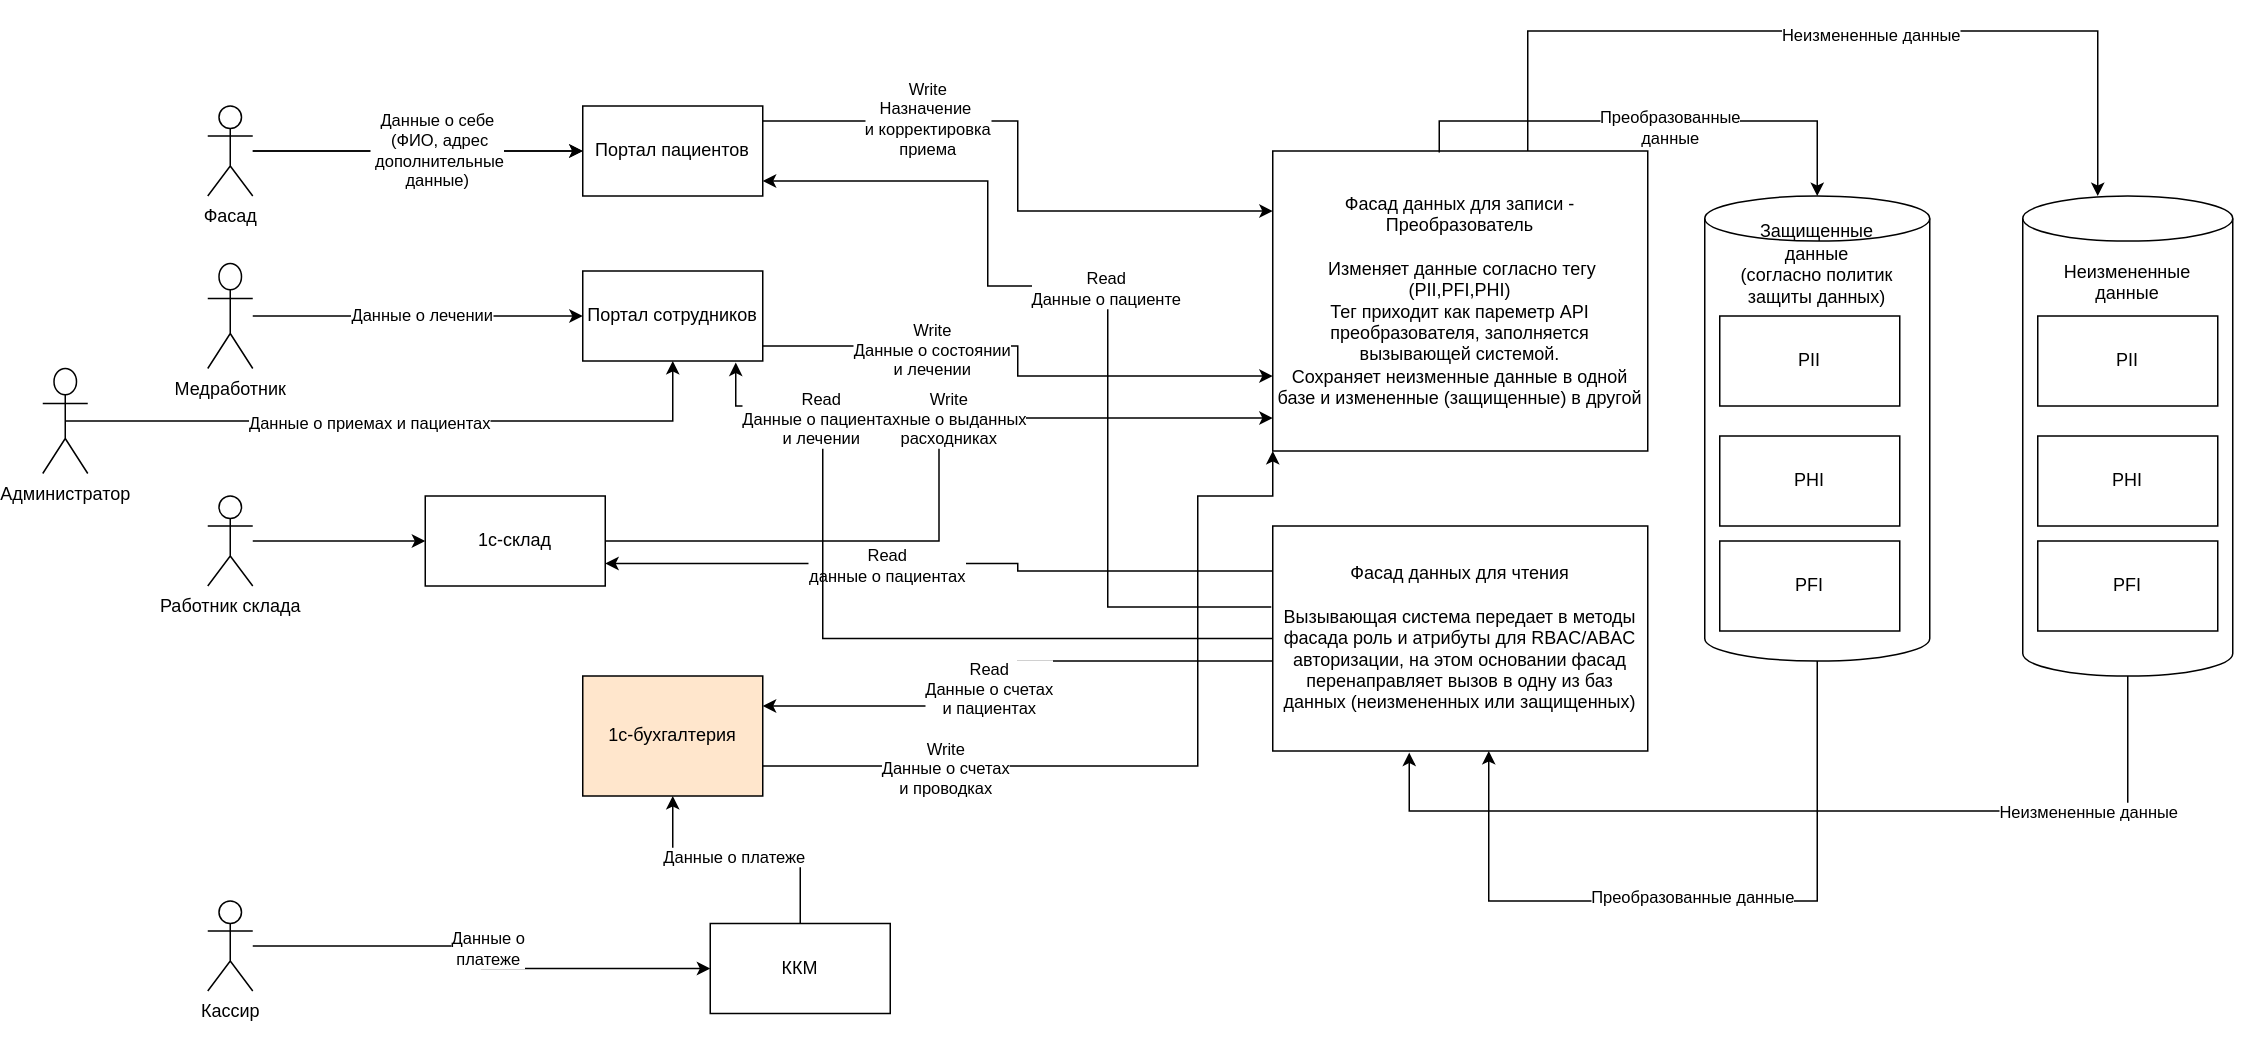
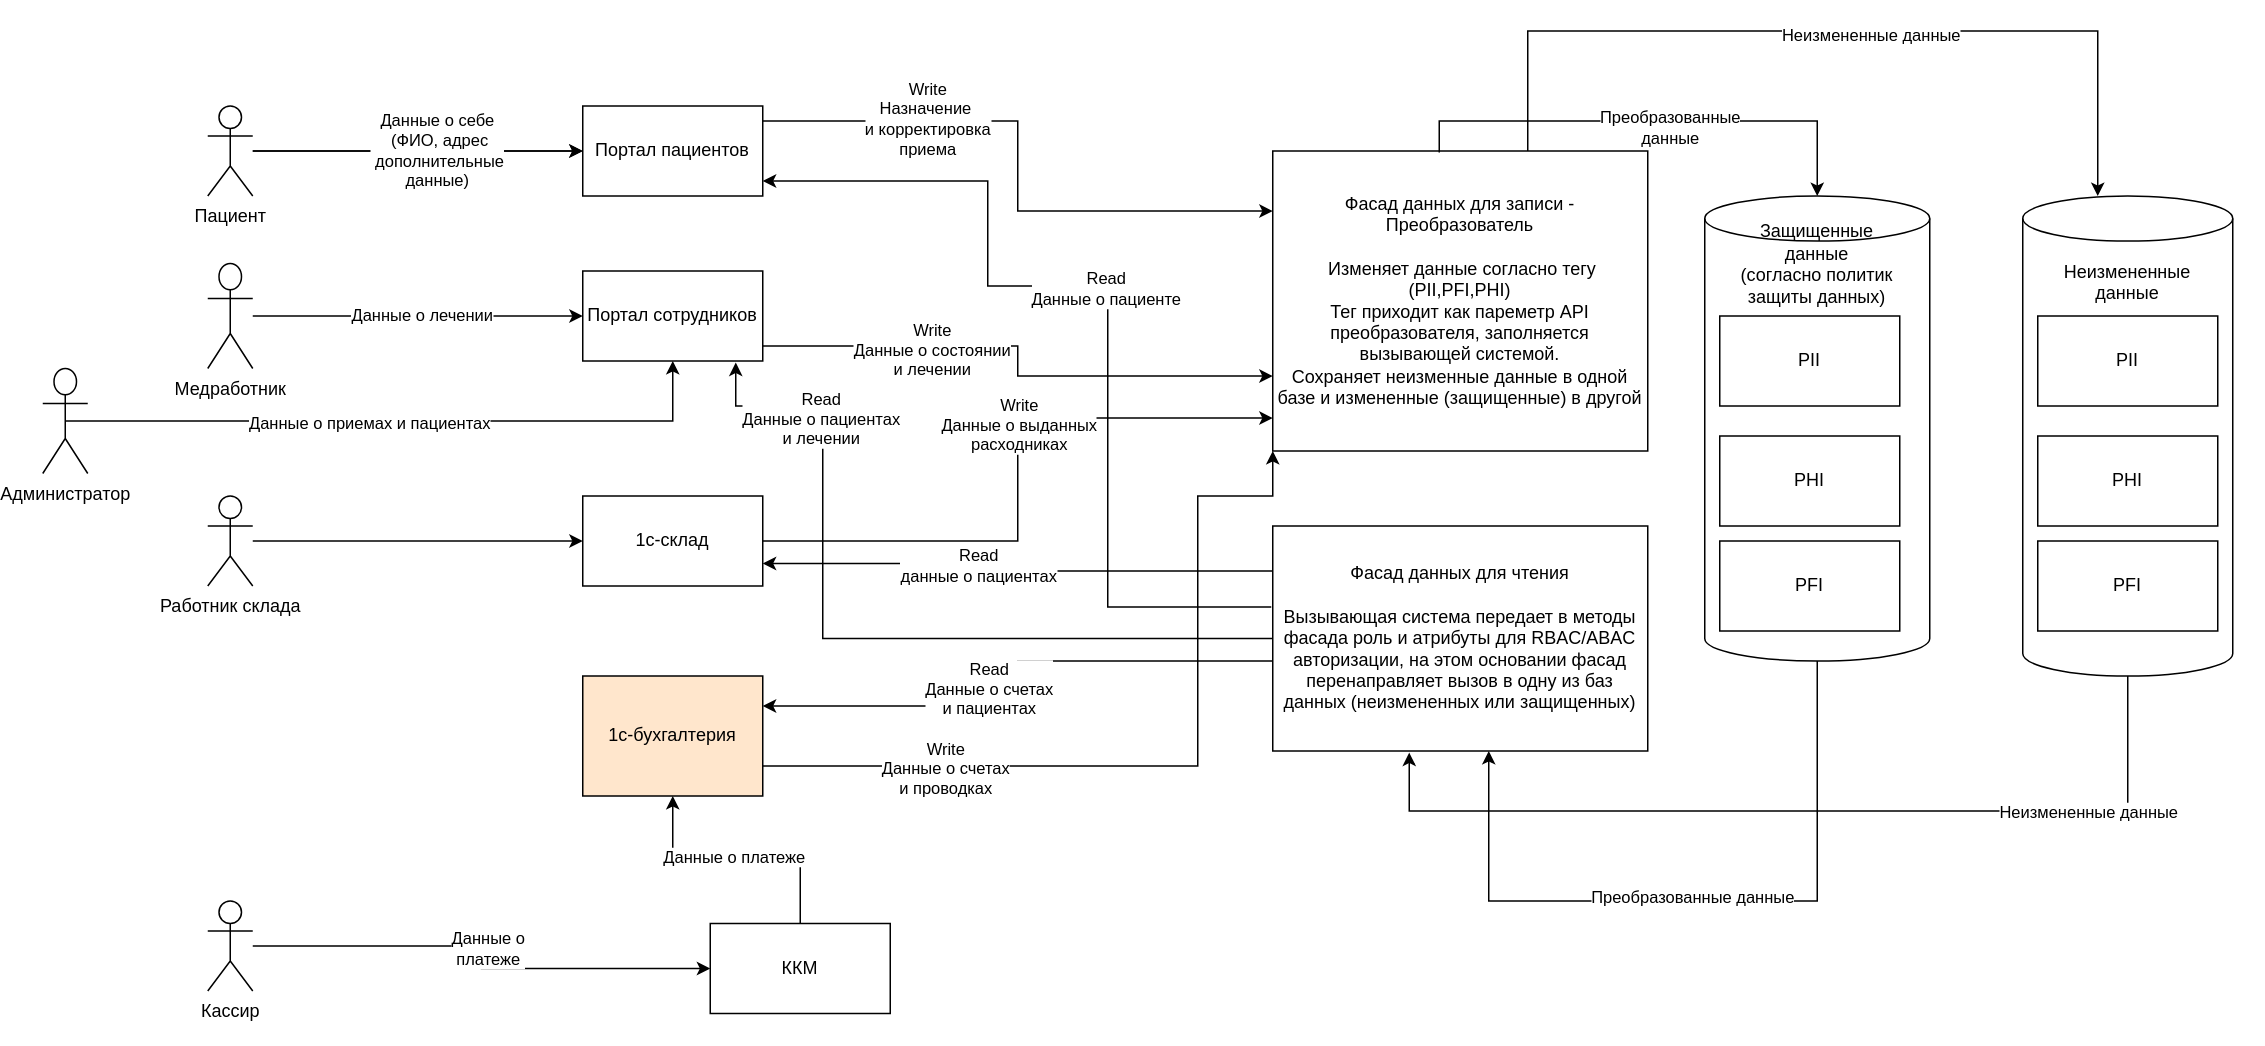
- <mxCell id="13" value="Фасад&lt;div&gt;&lt;br&gt;&lt;/div&gt;" style="shape=umlActor;verticalLabelPosition=bottom;verticalAlign=top;html=1;outlineConnect=0;" parent="1" vertex="1"><mxGeometry x="130" y="70" width="30" height="60" as="geometry" /></mxCell>
+ <mxCell id="13" value="Пациент&lt;div&gt;&lt;br&gt;&lt;/div&gt;" style="shape=umlActor;verticalLabelPosition=bottom;verticalAlign=top;html=1;outlineConnect=0;" parent="1" vertex="1"><mxGeometry x="130" y="70" width="30" height="60" as="geometry" /></mxCell>
- <mxCell id="28" value="1с-склад" style="rounded=0;whiteSpace=wrap;html=1;" parent="1" vertex="1"><mxGeometry x="275" y="330" width="120" height="60" as="geometry" /></mxCell>
+ <mxCell id="28" value="1с-склад" style="rounded=0;whiteSpace=wrap;html=1;" parent="1" vertex="1"><mxGeometry x="380" y="330" width="120" height="60" as="geometry" /></mxCell>
